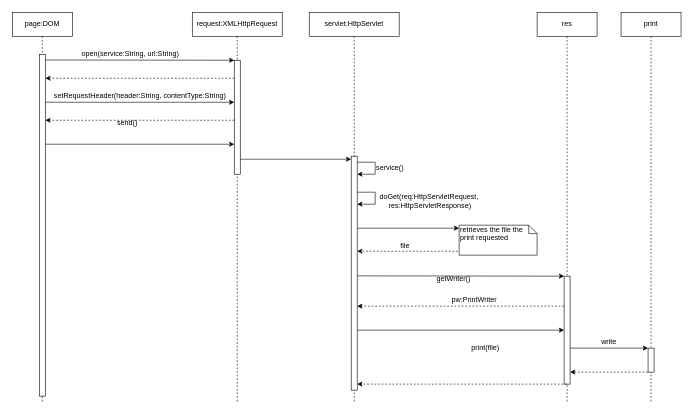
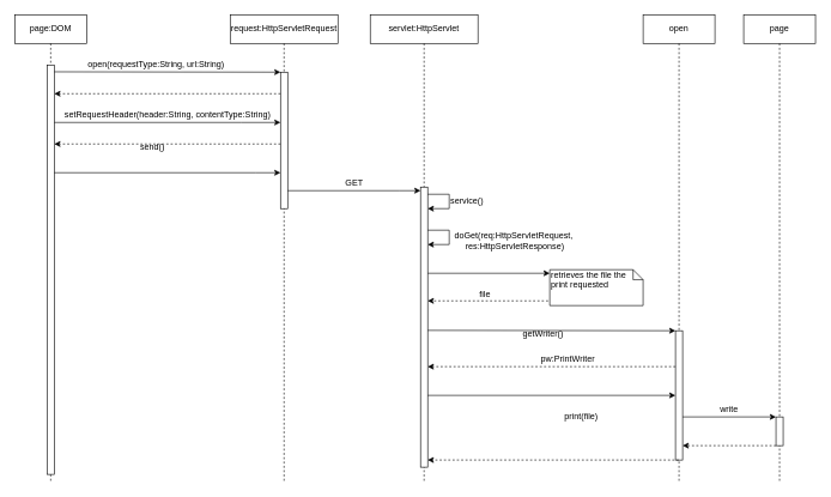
- <mxCell id="6" value="request:XMLHttpRequest" style="shape=umlLifeline;perimeter=lifelinePerimeter;whiteSpace=wrap;html=1;container=1;collapsible=0;recursiveResize=0;outlineConnect=0;" vertex="1" parent="1"><mxGeometry x="320" y="20" width="150" height="650" as="geometry" /></mxCell>
+ <mxCell id="6" value="request:HttpServletRequest" style="shape=umlLifeline;perimeter=lifelinePerimeter;whiteSpace=wrap;html=1;container=1;collapsible=0;recursiveResize=0;outlineConnect=0;" vertex="1" parent="1"><mxGeometry x="320" y="20" width="150" height="650" as="geometry" /></mxCell>
- <mxCell id="26" value="res" style="shape=umlLifeline;perimeter=lifelinePerimeter;whiteSpace=wrap;html=1;container=1;collapsible=0;recursiveResize=0;outlineConnect=0;" vertex="1" parent="1"><mxGeometry x="895" y="20" width="100" height="650" as="geometry" /></mxCell>
+ <mxCell id="26" value="open" style="shape=umlLifeline;perimeter=lifelinePerimeter;whiteSpace=wrap;html=1;container=1;collapsible=0;recursiveResize=0;outlineConnect=0;" vertex="1" parent="1"><mxGeometry x="895" y="20" width="100" height="650" as="geometry" /></mxCell>
- <mxCell id="32" value="print" style="shape=umlLifeline;perimeter=lifelinePerimeter;whiteSpace=wrap;html=1;container=1;collapsible=0;recursiveResize=0;outlineConnect=0;" vertex="1" parent="1"><mxGeometry x="1035" y="20" width="100" height="650" as="geometry" /></mxCell>
+ <mxCell id="32" value="page" style="shape=umlLifeline;perimeter=lifelinePerimeter;whiteSpace=wrap;html=1;container=1;collapsible=0;recursiveResize=0;outlineConnect=0;" vertex="1" parent="1"><mxGeometry x="1035" y="20" width="100" height="650" as="geometry" /></mxCell>
- <mxCell id="5" value="open(service:String, url:String)" style="text;html=1;strokeColor=none;fillColor=none;align=center;verticalAlign=middle;whiteSpace=wrap;rounded=0;" vertex="1" parent="1"><mxGeometry x="102" y="80" width="230" height="20" as="geometry" /></mxCell>
+ <mxCell id="5" value="open(requestType:String, url:String)" style="text;html=1;strokeColor=none;fillColor=none;align=center;verticalAlign=middle;whiteSpace=wrap;rounded=0;" vertex="1" parent="1"><mxGeometry x="102" y="80" width="230" height="20" as="geometry" /></mxCell>
+ <mxCell id="15" value="GET" style="text;html=1;strokeColor=none;fillColor=none;align=center;verticalAlign=middle;whiteSpace=wrap;rounded=0;" vertex="1" parent="1"><mxGeometry x="470.5" y="245" width="44" height="20" as="geometry" /></mxCell>
